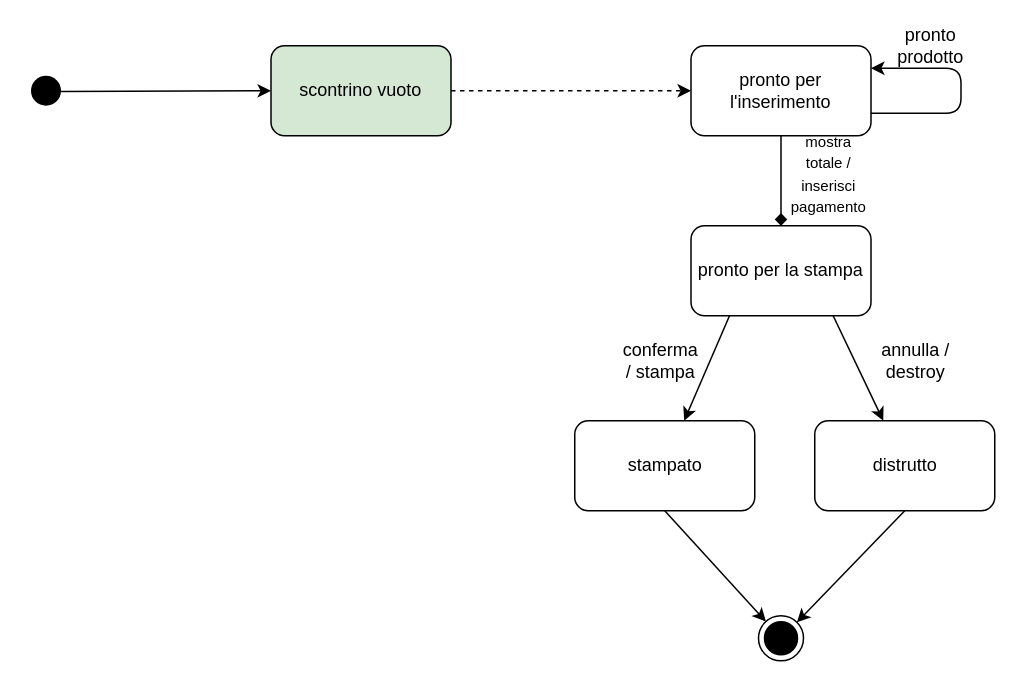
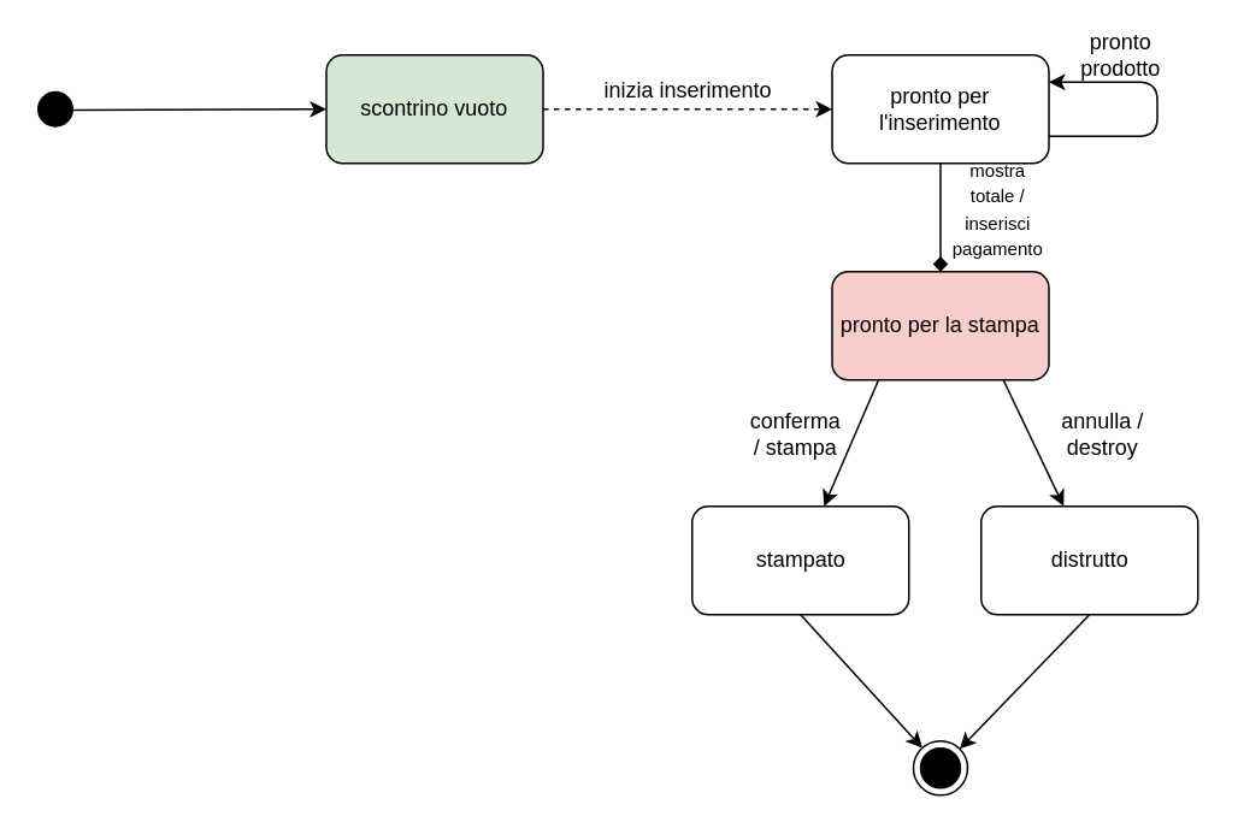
+ <mxCell id="7" value="inizia inserimento" style="text;html=1;align=center;verticalAlign=middle;resizable=0;points=[];autosize=1;" vertex="1" parent="1"><mxGeometry x="325" y="40" width="110" height="20" as="geometry" /></mxCell>
- <mxCell id="16" value="pronto per la stampa" style="rounded=1;whiteSpace=wrap;html=1;" vertex="1" parent="1"><mxGeometry x="460" y="150" width="120" height="60" as="geometry" /></mxCell>
+ <mxCell id="16" value="pronto per la stampa" style="rounded=1;whiteSpace=wrap;html=1;fillColor=#f8cecc;" vertex="1" parent="1"><mxGeometry x="460" y="150" width="120" height="60" as="geometry" /></mxCell>
